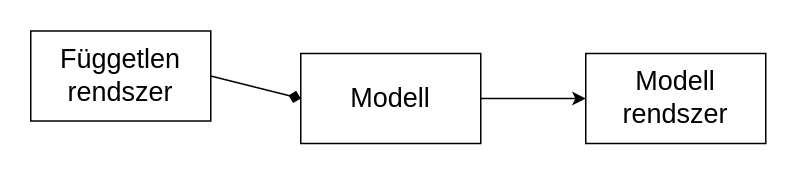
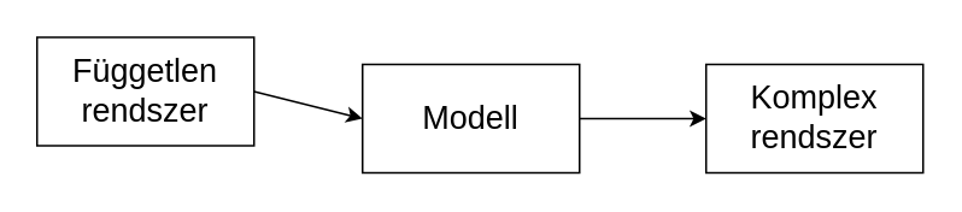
- <mxCell id="5" value="" style="endArrow=diamond;html=1;entryX=0;entryY=0.5;entryDx=0;entryDy=0;exitX=1;exitY=0.5;exitDx=0;exitDy=0;" edge="1" parent="1" source="2" target="3"><mxGeometry width="50" height="50" relative="1" as="geometry"><mxPoint x="150" y="135" as="sourcePoint" /><mxPoint x="460" y="105" as="targetPoint" /></mxGeometry></mxCell>
+ <mxCell id="5" value="" style="endArrow=classic;html=1;entryX=0;entryY=0.5;entryDx=0;entryDy=0;exitX=1;exitY=0.5;exitDx=0;exitDy=0;" edge="1" parent="1" source="2" target="3"><mxGeometry width="50" height="50" relative="1" as="geometry"><mxPoint x="150" y="135" as="sourcePoint" /><mxPoint x="460" y="105" as="targetPoint" /></mxGeometry></mxCell>
- <mxCell id="4" value="&lt;font style=&quot;font-size: 18px&quot;&gt;Modell rendszer&lt;/font&gt;" style="rounded=0;whiteSpace=wrap;html=1;" vertex="1" parent="1"><mxGeometry x="390" y="35" width="120" height="60" as="geometry" /></mxCell>
+ <mxCell id="4" value="&lt;font style=&quot;font-size: 18px&quot;&gt;Komplex rendszer&lt;/font&gt;" style="rounded=0;whiteSpace=wrap;html=1;" vertex="1" parent="1"><mxGeometry x="390" y="35" width="120" height="60" as="geometry" /></mxCell>
